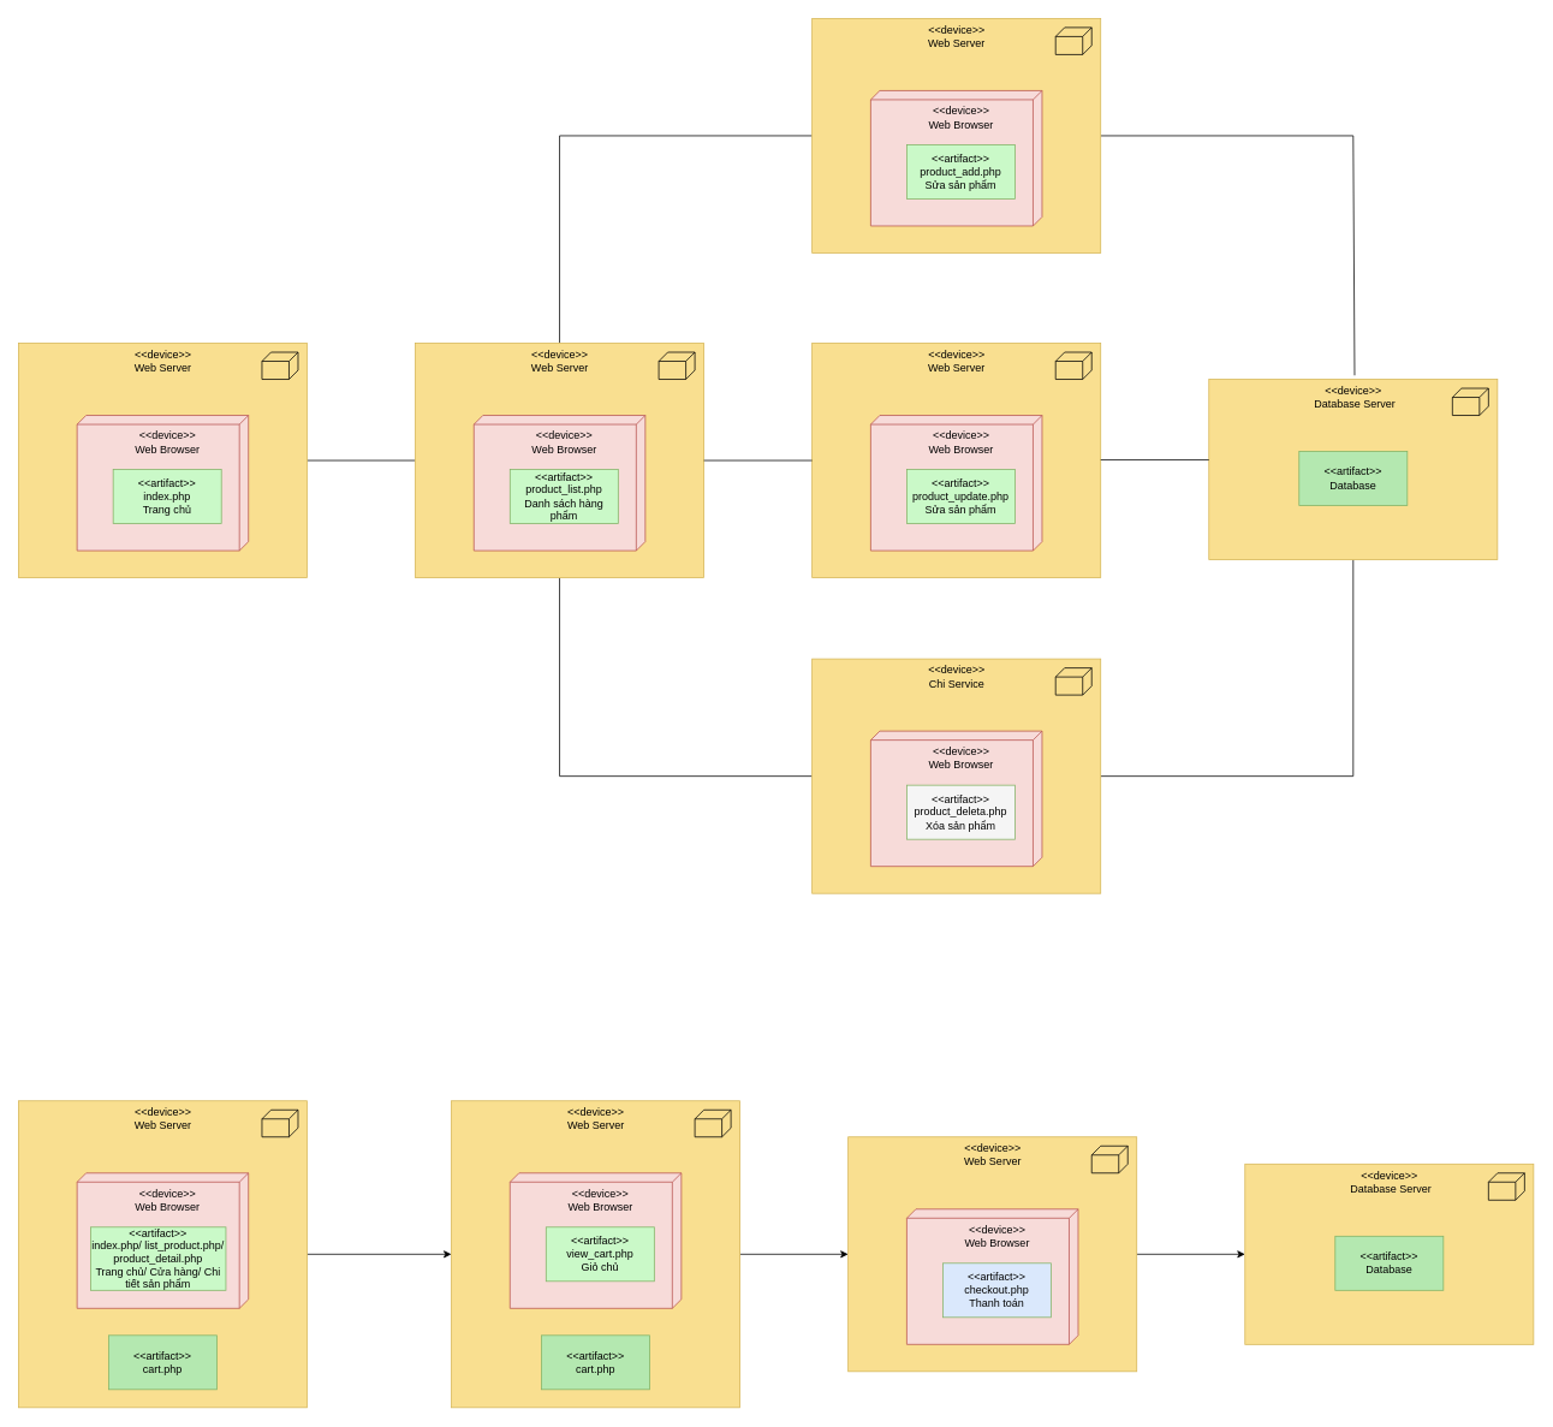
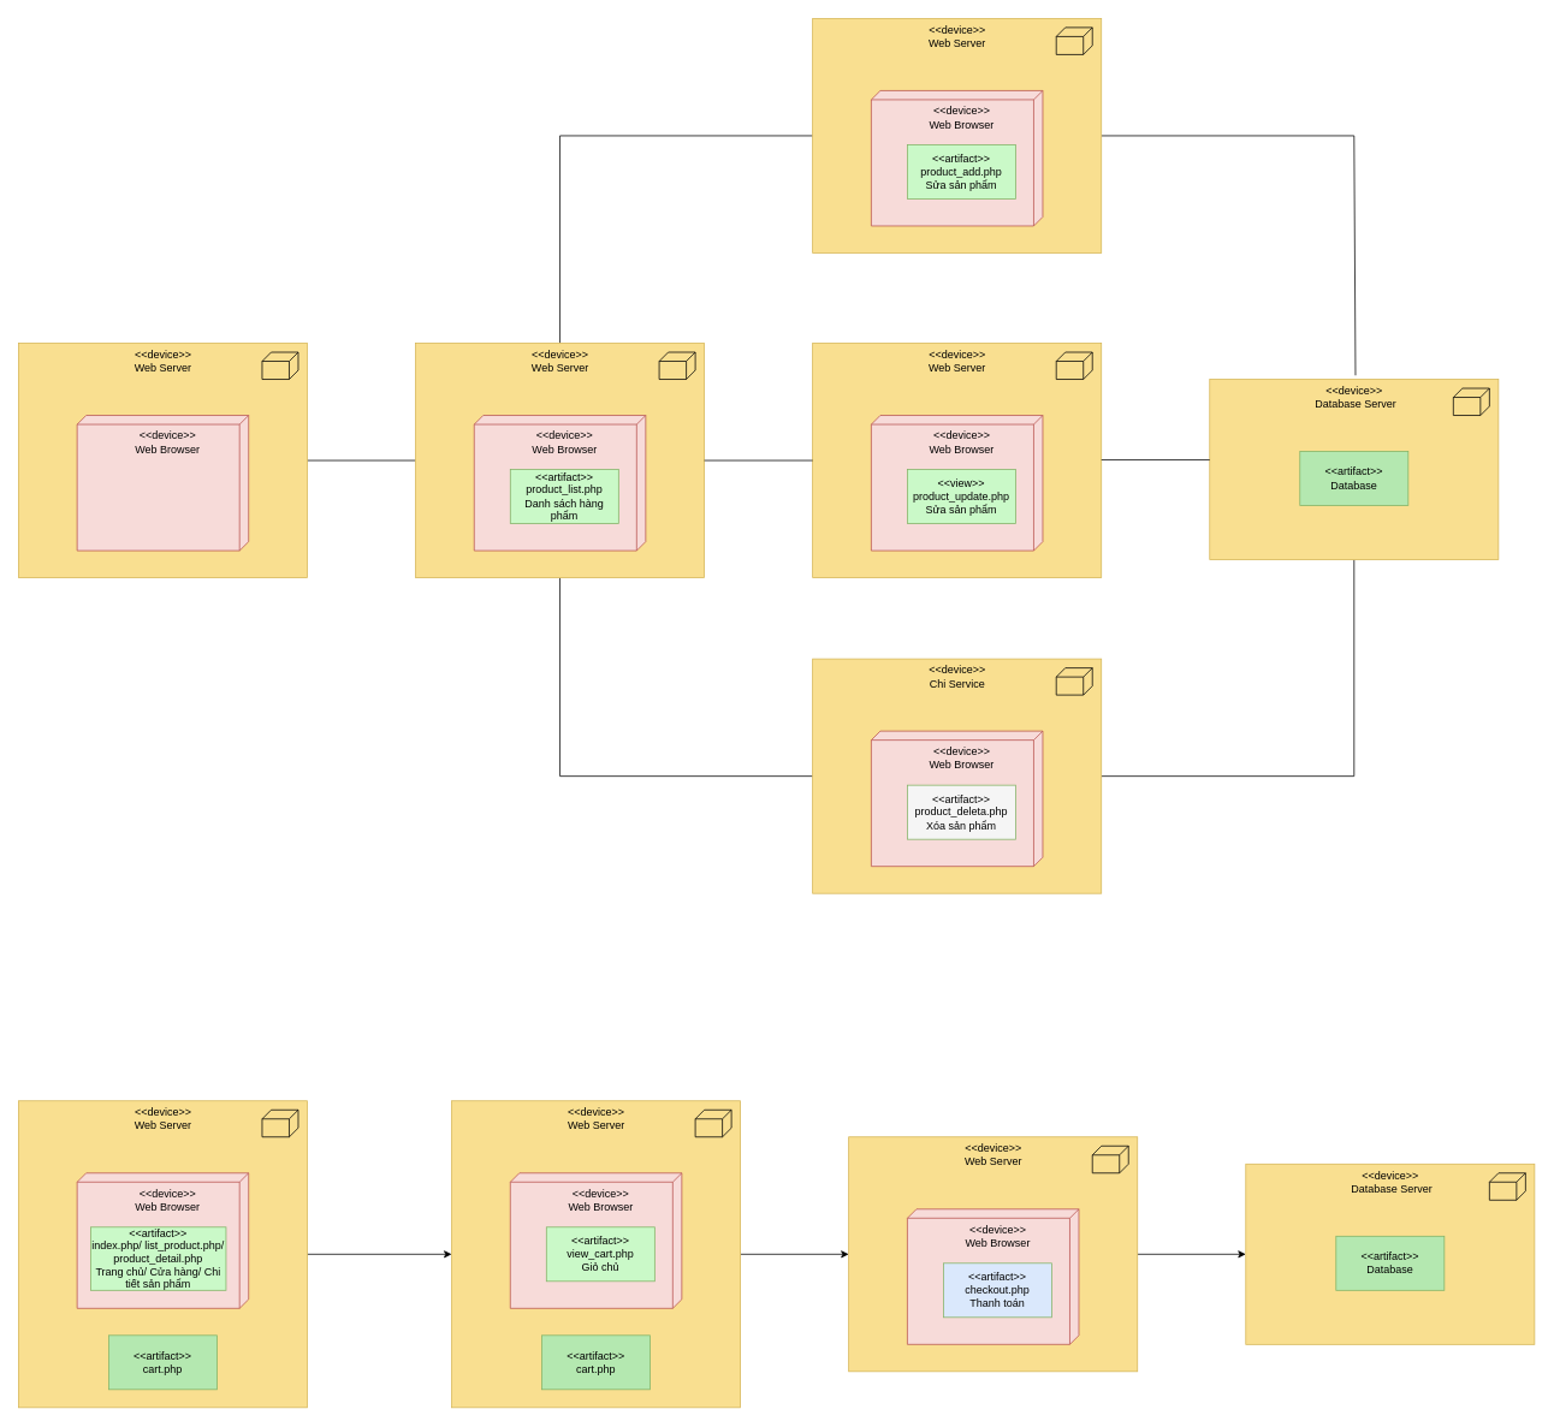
- <mxCell id="46" value="&amp;lt;&amp;lt;artifact&amp;gt;&amp;gt;&lt;div&gt;index.php&lt;/div&gt;&lt;div&gt;Trang chủ&lt;/div&gt;" style="rounded=0;whiteSpace=wrap;html=1;fillColor=#caf9c8;strokeColor=#82b366;" vertex="1" parent="1"><mxGeometry x="125" y="520" width="120" height="60" as="geometry" /></mxCell>
- <mxCell id="60" value="&amp;lt;&amp;lt;artifact&amp;gt;&amp;gt;&lt;div&gt;product_update.php&lt;/div&gt;&lt;div&gt;Sửa sản phẩm&lt;/div&gt;" style="rounded=0;whiteSpace=wrap;html=1;fillColor=#caf9c8;strokeColor=#82b366;" vertex="1" parent="1"><mxGeometry x="1005" y="520" width="120" height="60" as="geometry" /></mxCell>
+ <mxCell id="60" value="&amp;lt;&amp;lt;view&amp;gt;&amp;gt;&lt;div&gt;product_update.php&lt;/div&gt;&lt;div&gt;Sửa sản phẩm&lt;/div&gt;" style="rounded=0;whiteSpace=wrap;html=1;fillColor=#caf9c8;strokeColor=#82b366;" vertex="1" parent="1"><mxGeometry x="1005" y="520" width="120" height="60" as="geometry" /></mxCell>
